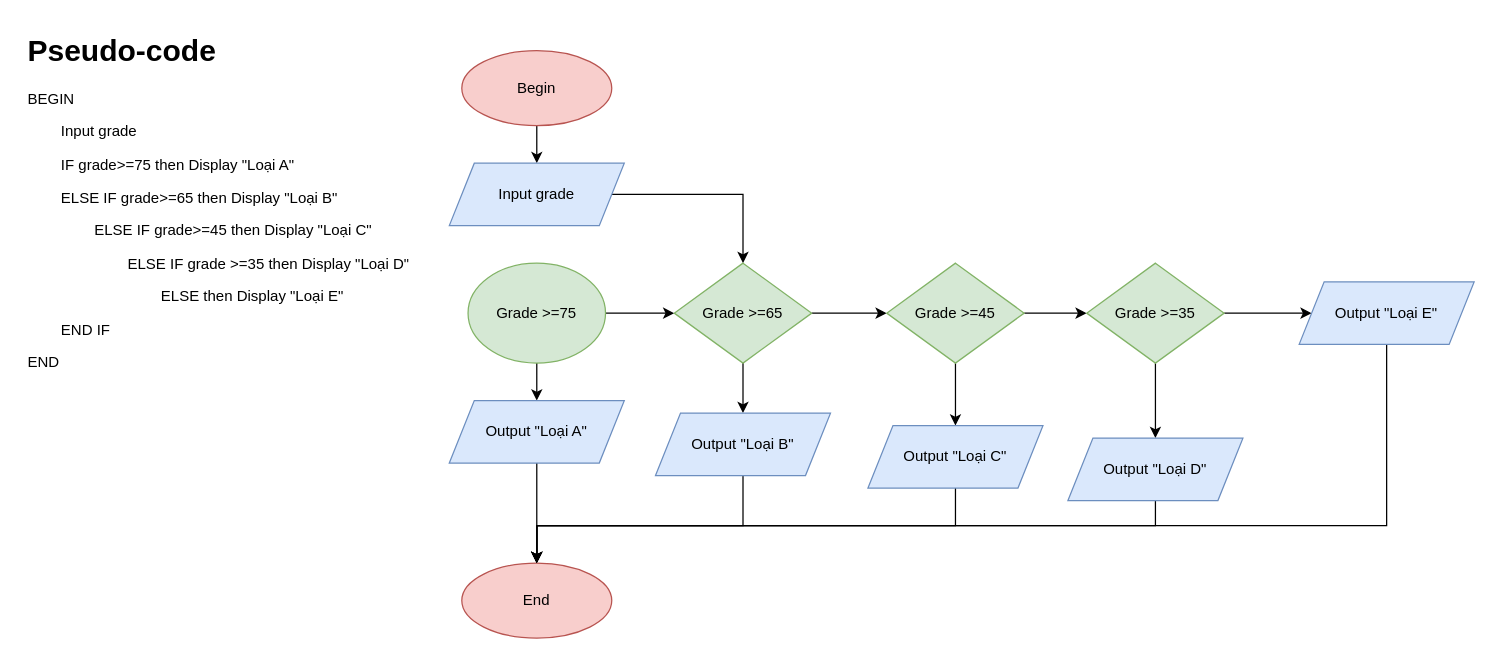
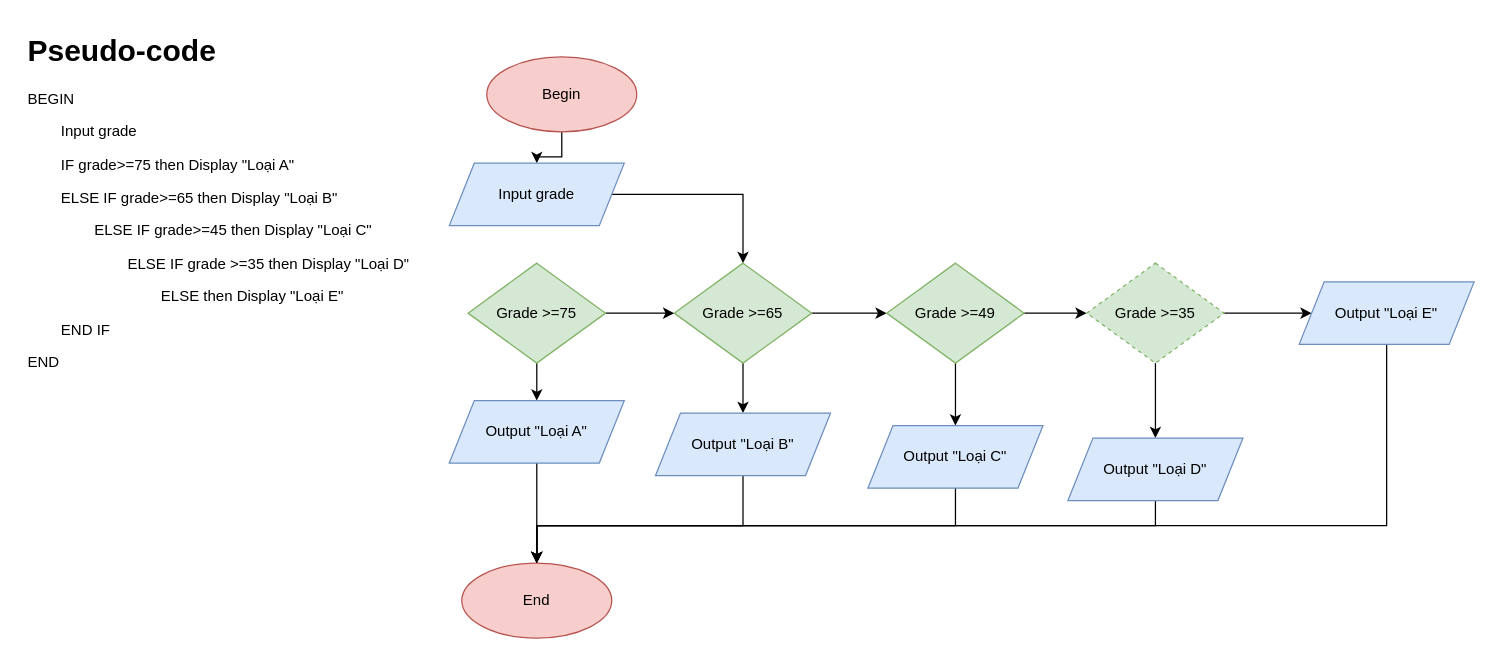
- <mxCell id="3" value="Begin" style="ellipse;whiteSpace=wrap;html=1;fillColor=#f8cecc;strokeColor=#b85450;" vertex="1" parent="1"><mxGeometry x="369" y="40" width="120" height="60" as="geometry" /></mxCell>
+ <mxCell id="3" value="Begin" style="ellipse;whiteSpace=wrap;html=1;fillColor=#f8cecc;strokeColor=#b85450;" vertex="1" parent="1"><mxGeometry x="389" y="45" width="120" height="60" as="geometry" /></mxCell>
- <mxCell id="9" value="Grade &amp;gt;=75" style="ellipse;whiteSpace=wrap;html=1;fillColor=#d5e8d4;strokeColor=#82b366;" vertex="1" parent="1"><mxGeometry x="374" y="210" width="110" height="80" as="geometry" /></mxCell>
+ <mxCell id="9" value="Grade &amp;gt;=75" style="rhombus;whiteSpace=wrap;html=1;fillColor=#d5e8d4;strokeColor=#82b366;" vertex="1" parent="1"><mxGeometry x="374" y="210" width="110" height="80" as="geometry" /></mxCell>
- <mxCell id="19" value="Grade &amp;gt;=45" style="rhombus;whiteSpace=wrap;html=1;fillColor=#d5e8d4;strokeColor=#82b366;" vertex="1" parent="1"><mxGeometry x="709" y="210" width="110" height="80" as="geometry" /></mxCell>
+ <mxCell id="19" value="Grade &amp;gt;=49" style="rhombus;whiteSpace=wrap;html=1;fillColor=#d5e8d4;strokeColor=#82b366;" vertex="1" parent="1"><mxGeometry x="709" y="210" width="110" height="80" as="geometry" /></mxCell>
- <mxCell id="24" value="Grade &amp;gt;=35" style="rhombus;whiteSpace=wrap;html=1;fillColor=#d5e8d4;strokeColor=#82b366;" vertex="1" parent="1"><mxGeometry x="869" y="210" width="110" height="80" as="geometry" /></mxCell>
+ <mxCell id="24" value="Grade &amp;gt;=35" style="rhombus;whiteSpace=wrap;html=1;fillColor=#d5e8d4;strokeColor=#82b366;dashed=1;" vertex="1" parent="1"><mxGeometry x="869" y="210" width="110" height="80" as="geometry" /></mxCell>
